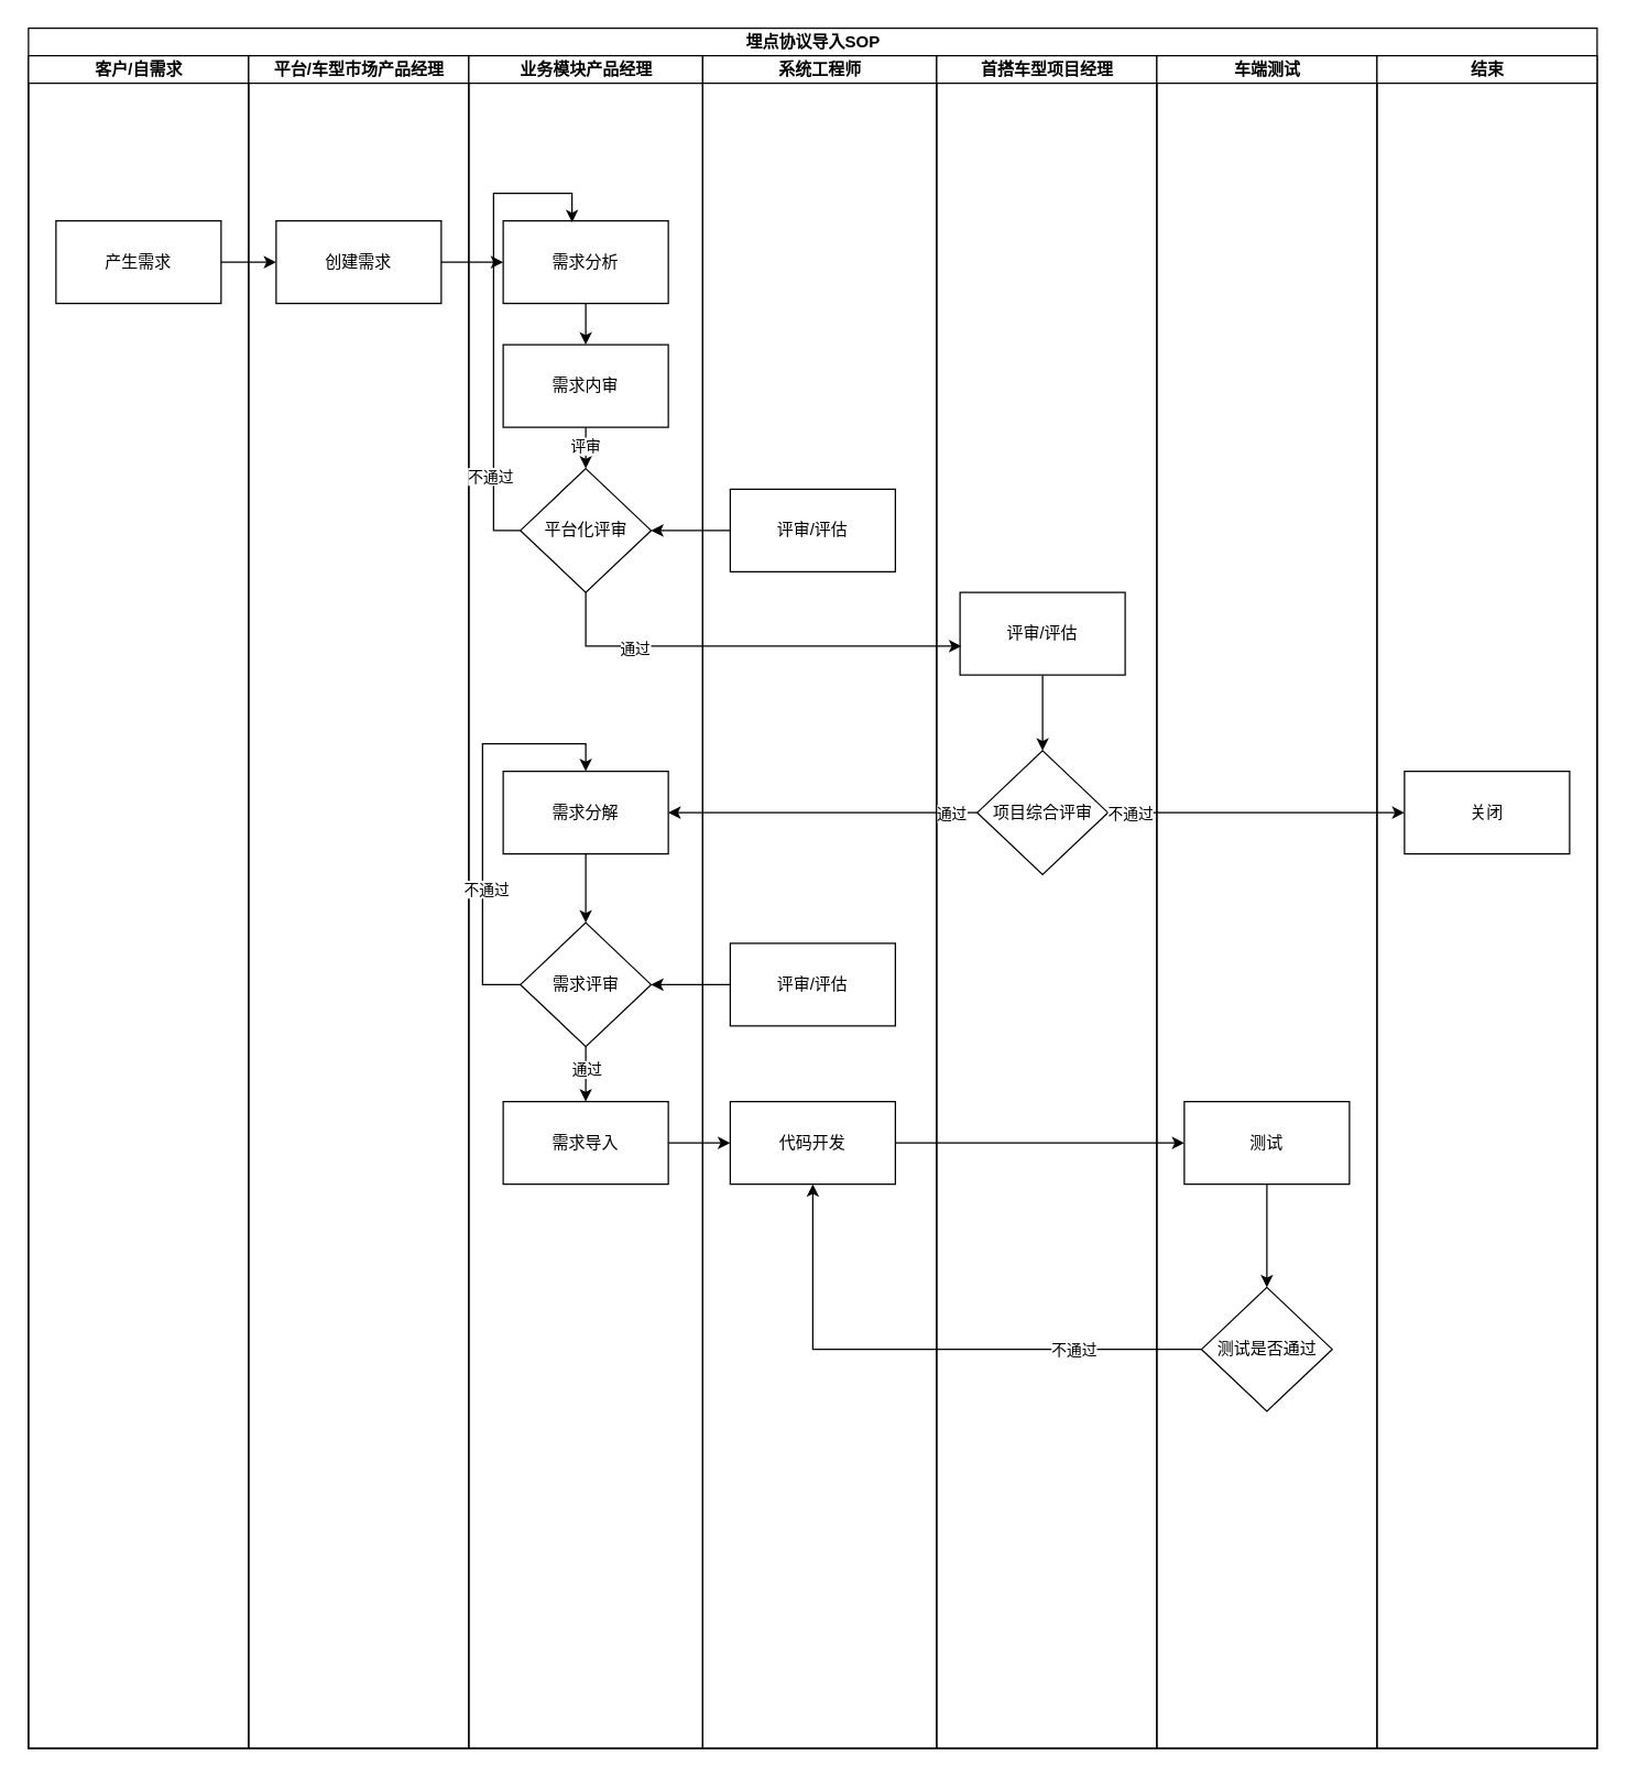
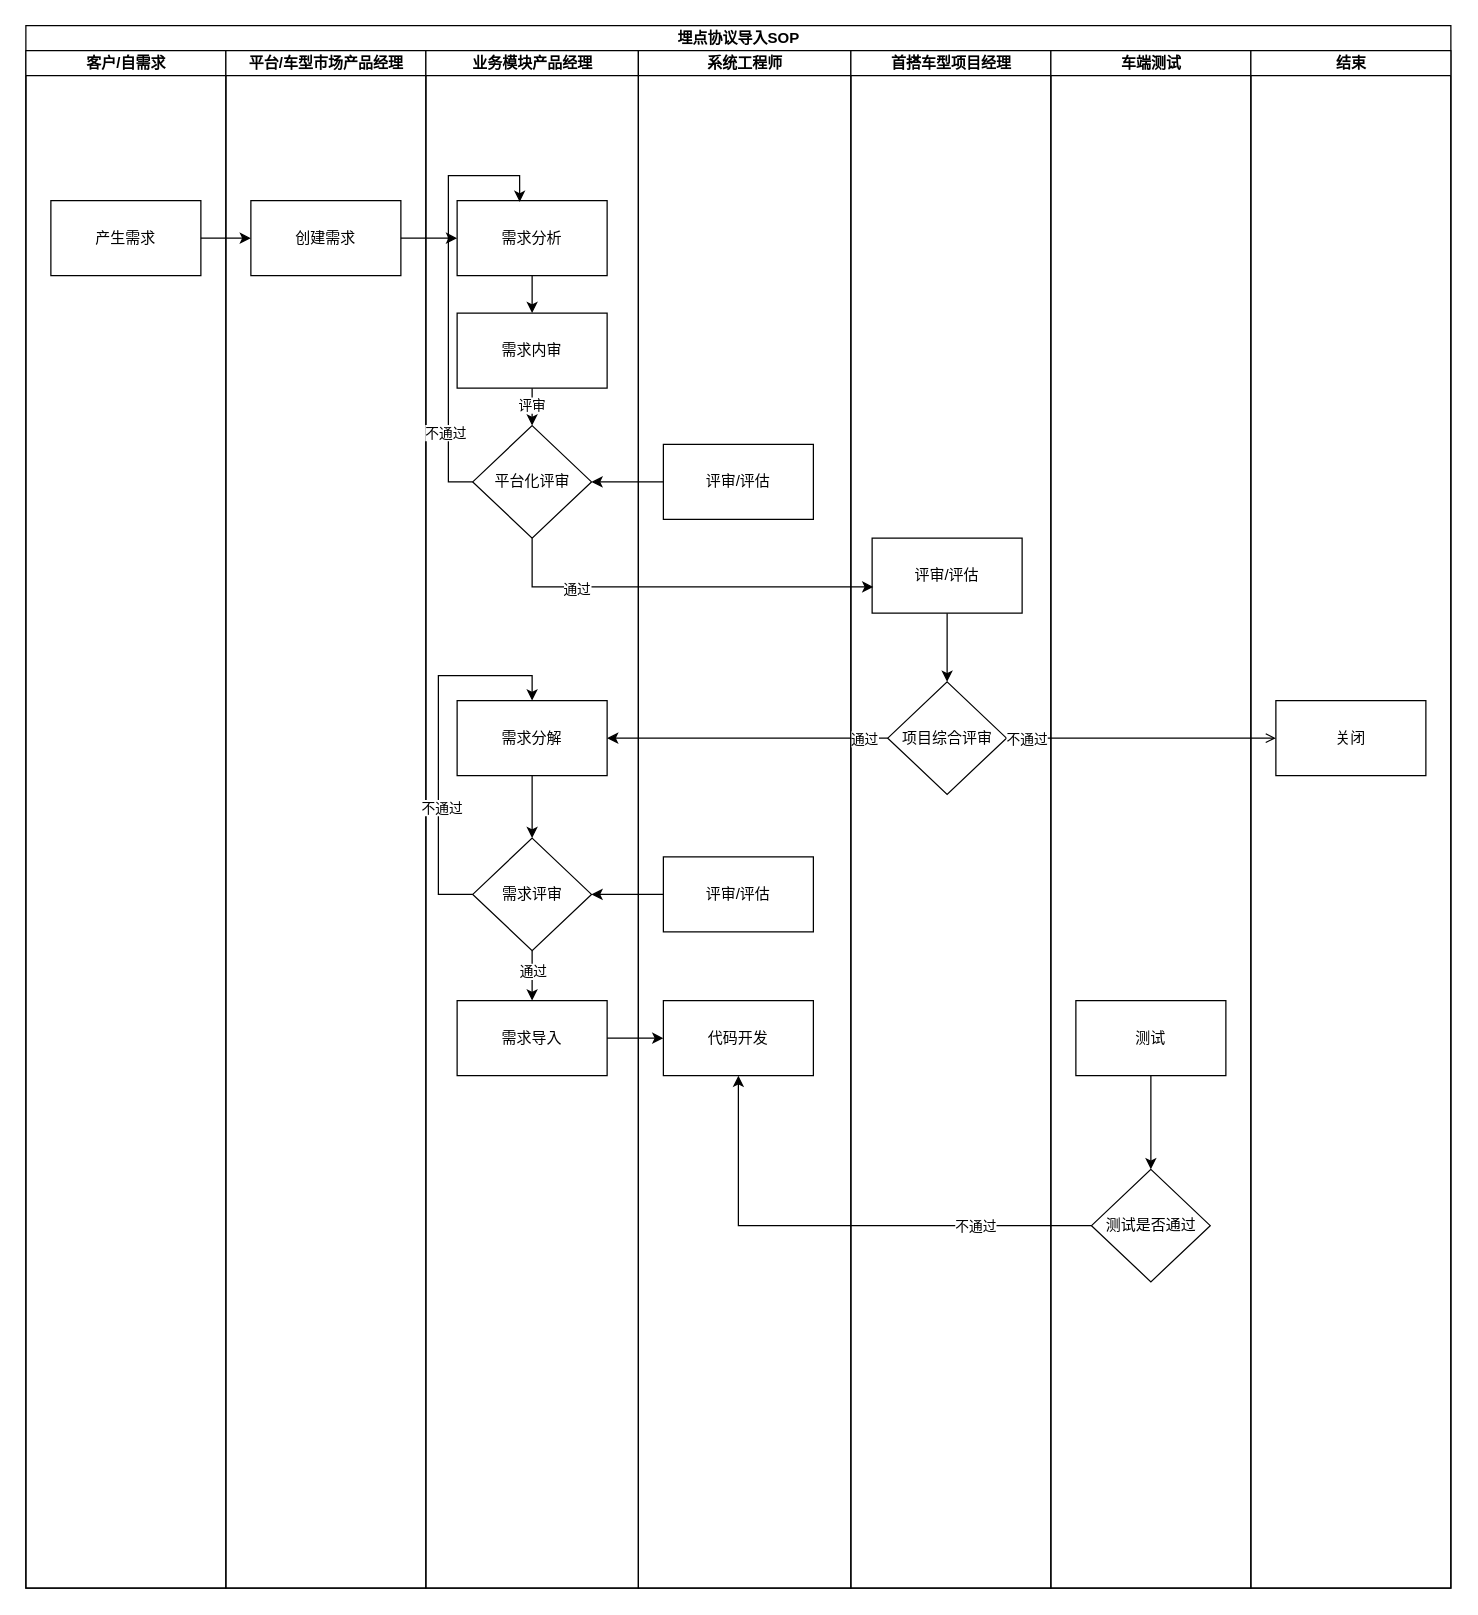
- <mxCell id="43" style="edgeStyle=orthogonalEdgeStyle;rounded=0;orthogonalLoop=1;jettySize=auto;html=1;exitX=1;exitY=0.5;exitDx=0;exitDy=0;entryX=0;entryY=0.5;entryDx=0;entryDy=0;" edge="1" parent="2" source="31" target="37"><mxGeometry relative="1" as="geometry"><mxPoint x="840" y="570" as="targetPoint" /></mxGeometry></mxCell>
+ <mxCell id="43" style="edgeStyle=orthogonalEdgeStyle;rounded=0;orthogonalLoop=1;jettySize=auto;html=1;exitX=1;exitY=0.5;exitDx=0;exitDy=0;entryX=0;entryY=0.5;entryDx=0;entryDy=0;endArrow=open;" edge="1" parent="2" source="31" target="37"><mxGeometry relative="1" as="geometry"><mxPoint x="840" y="570" as="targetPoint" /></mxGeometry></mxCell>
- <mxCell id="49" style="edgeStyle=orthogonalEdgeStyle;rounded=0;orthogonalLoop=1;jettySize=auto;html=1;exitX=1;exitY=0.5;exitDx=0;exitDy=0;entryX=0;entryY=0.5;entryDx=0;entryDy=0;" edge="1" parent="2" source="27" target="34"><mxGeometry relative="1" as="geometry" /></mxCell>
